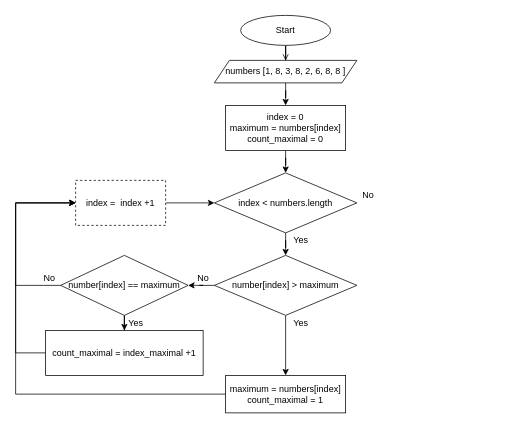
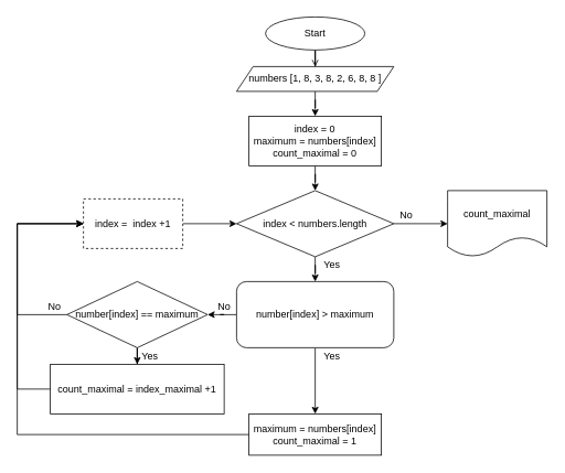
+ <mxCell id="9" value="" style="edgeStyle=orthogonalEdgeStyle;rounded=0;orthogonalLoop=1;jettySize=auto;html=1;" edge="1" parent="1" source="10" target="26"><mxGeometry relative="1" as="geometry" /></mxCell>
+ <mxCell id="26" value="count_maximal" style="shape=document;whiteSpace=wrap;html=1;boundedLbl=1;" vertex="1" parent="1"><mxGeometry x="540" y="230" width="120" height="80" as="geometry" /></mxCell>
- <mxCell id="13" value="number[index] &amp;gt; maximum" style="rhombus;whiteSpace=wrap;html=1;" vertex="1" parent="1"><mxGeometry x="285" y="340" width="190" height="80" as="geometry" /></mxCell>
+ <mxCell id="13" value="number[index] &amp;gt; maximum" style="whiteSpace=wrap;html=1;rounded=1;" vertex="1" parent="1"><mxGeometry x="285" y="340" width="190" height="80" as="geometry" /></mxCell>
